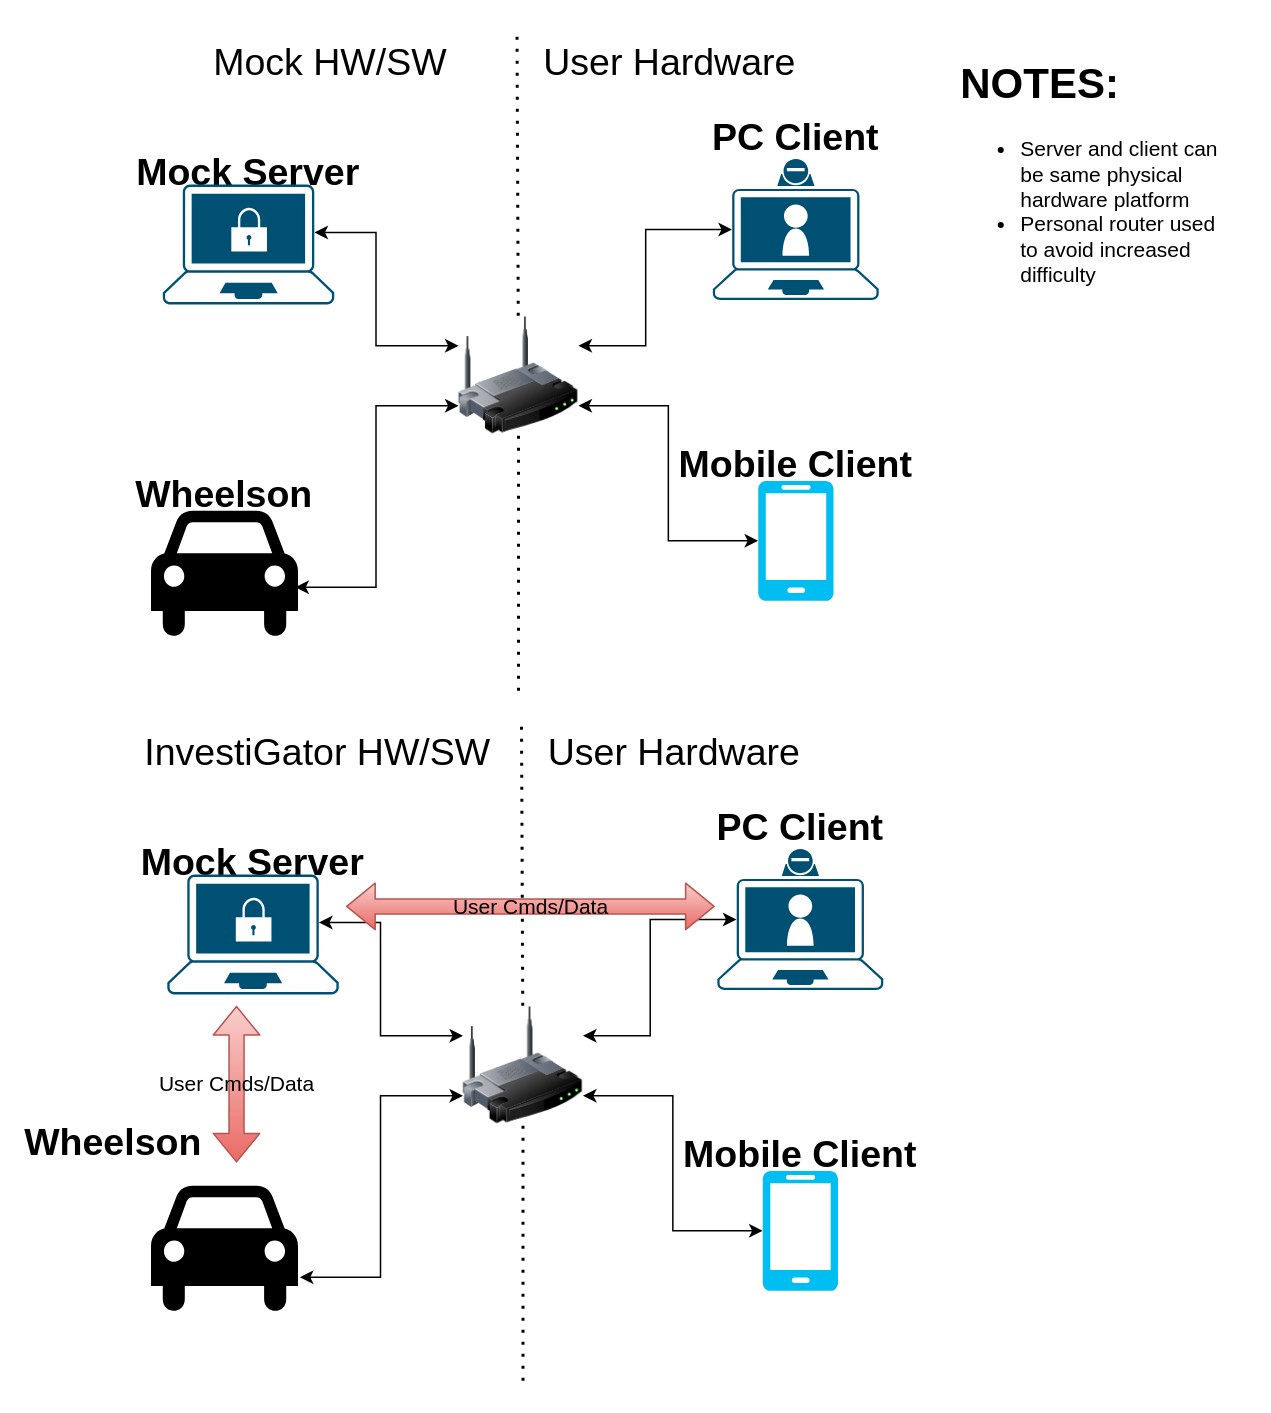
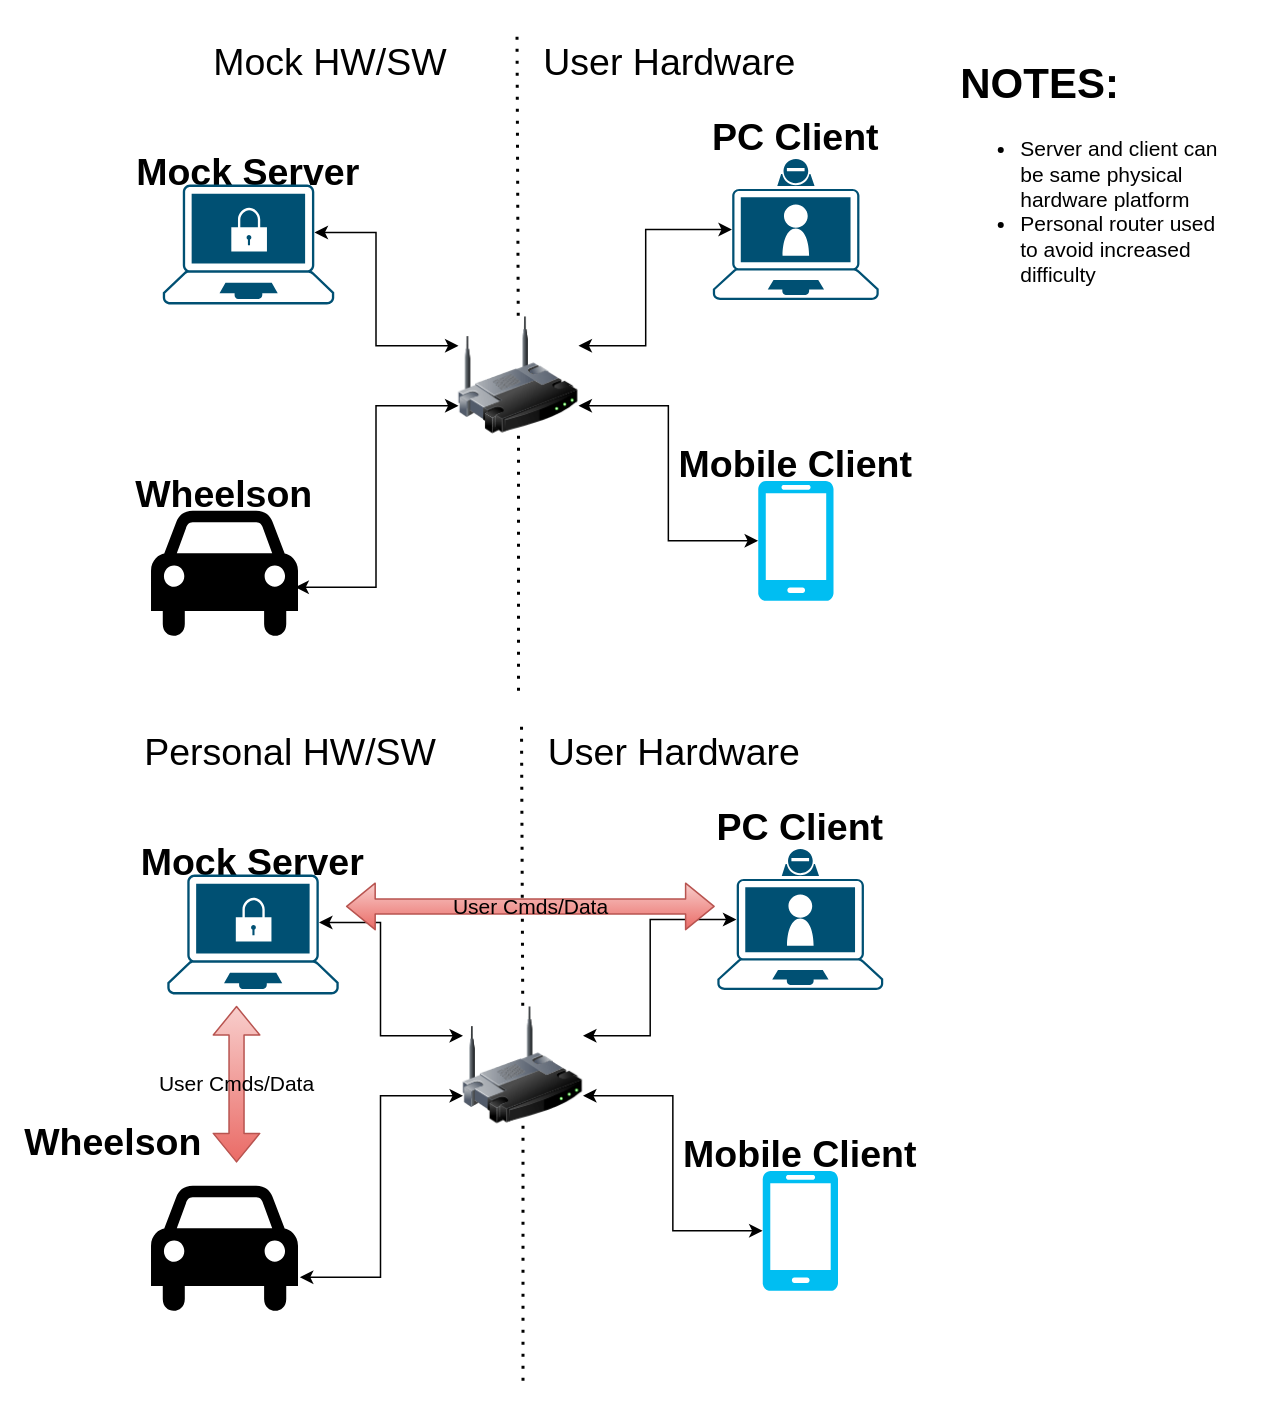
- <mxCell id="33" value="InvestiGator HW/SW" style="text;html=1;strokeColor=none;fillColor=none;align=left;verticalAlign=middle;whiteSpace=wrap;rounded=0;fontSize=25;" parent="1" vertex="1"><mxGeometry x="94" y="490" width="251" height="20" as="geometry" /></mxCell>
+ <mxCell id="33" value="Personal HW/SW" style="text;html=1;strokeColor=none;fillColor=none;align=left;verticalAlign=middle;whiteSpace=wrap;rounded=0;fontSize=25;" parent="1" vertex="1"><mxGeometry x="94" y="490" width="251" height="20" as="geometry" /></mxCell>
